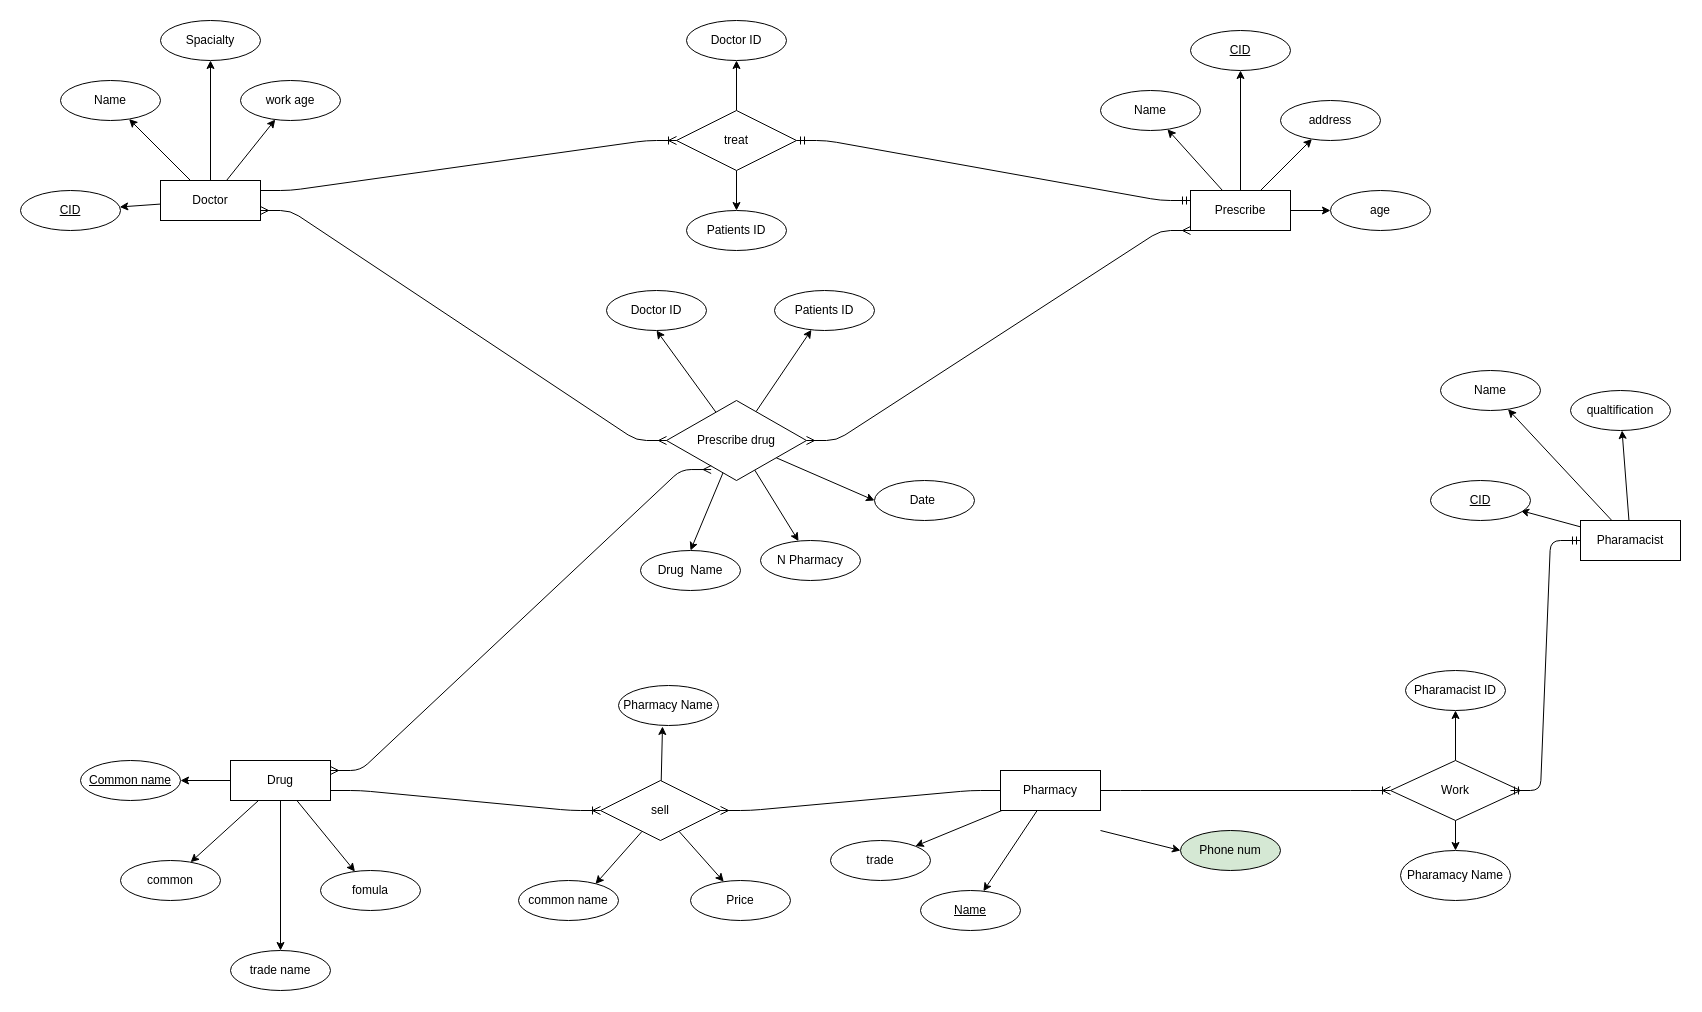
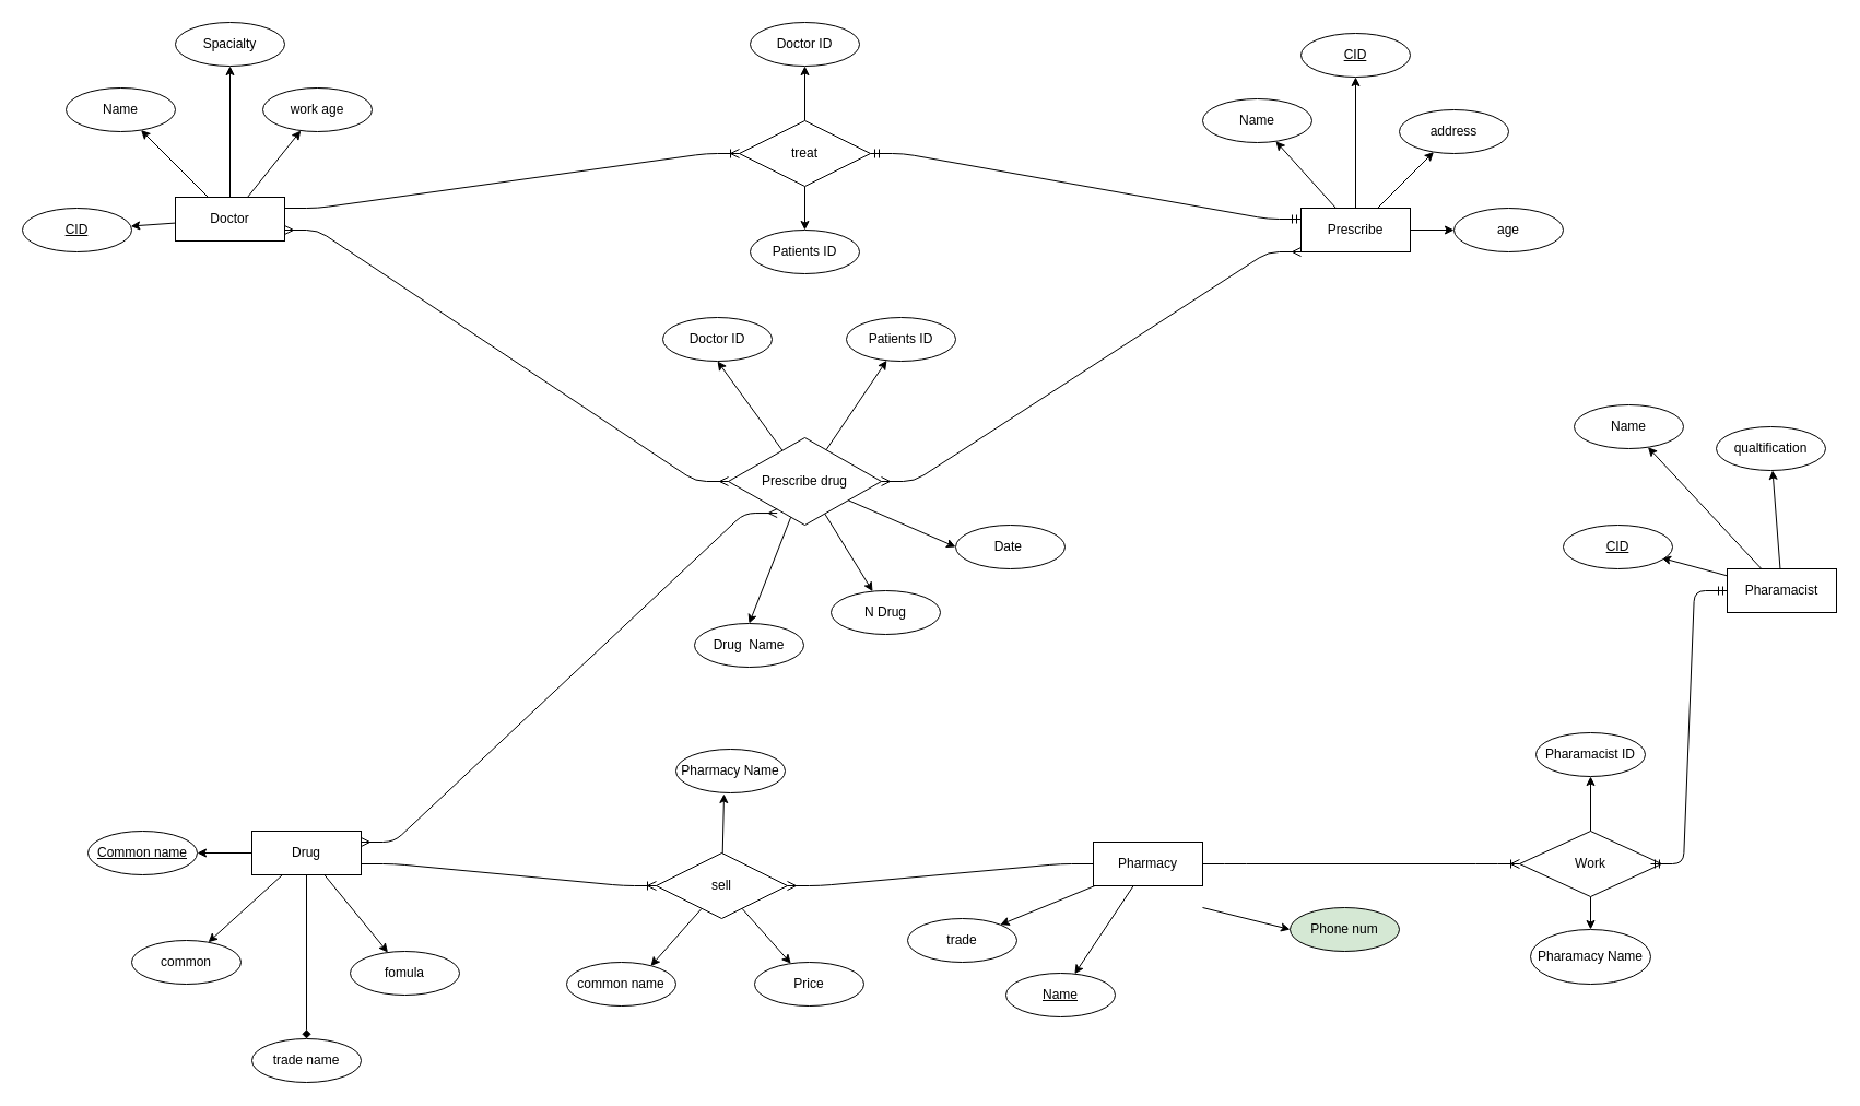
- <mxCell id="79" value="N Pharmacy" style="ellipse;whiteSpace=wrap;html=1;align=center;" parent="1" vertex="1"><mxGeometry x="760" y="540" width="100" height="40" as="geometry" /></mxCell>
+ <mxCell id="79" value="N Drug" style="ellipse;whiteSpace=wrap;html=1;align=center;" parent="1" vertex="1"><mxGeometry x="760" y="540" width="100" height="40" as="geometry" /></mxCell>
- <mxCell id="76" value="Drug&amp;nbsp; Name" style="ellipse;whiteSpace=wrap;html=1;align=center;" parent="1" vertex="1"><mxGeometry x="640" y="550" width="100" height="40" as="geometry" /></mxCell>
+ <mxCell id="76" value="Drug&amp;nbsp; Name" style="ellipse;whiteSpace=wrap;html=1;align=center;" parent="1" vertex="1"><mxGeometry x="635" y="570" width="100" height="40" as="geometry" /></mxCell>
- <mxCell id="36" style="edgeStyle=none;html=1;" parent="1" source="38" target="41" edge="1"><mxGeometry relative="1" as="geometry" /></mxCell>
+ <mxCell id="36" style="edgeStyle=none;html=1;endArrow=diamond;" parent="1" source="38" target="41" edge="1"><mxGeometry relative="1" as="geometry" /></mxCell>
